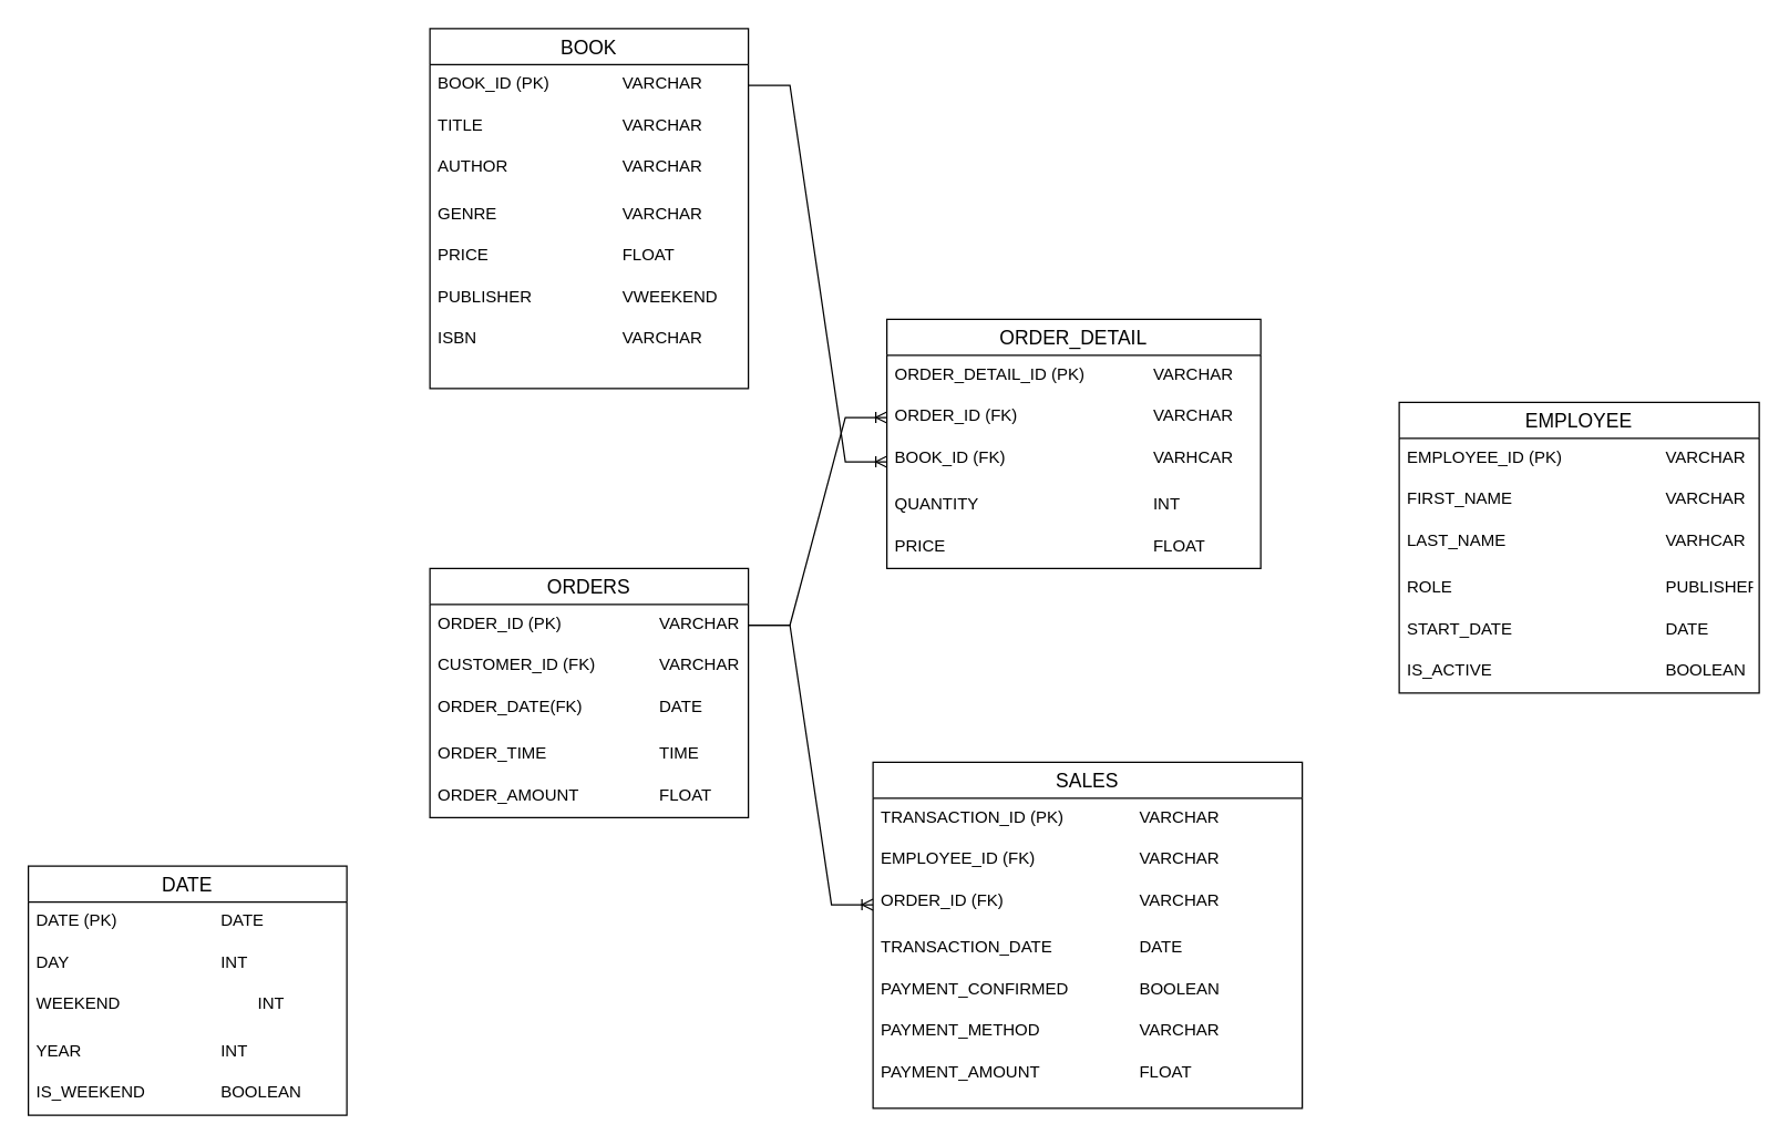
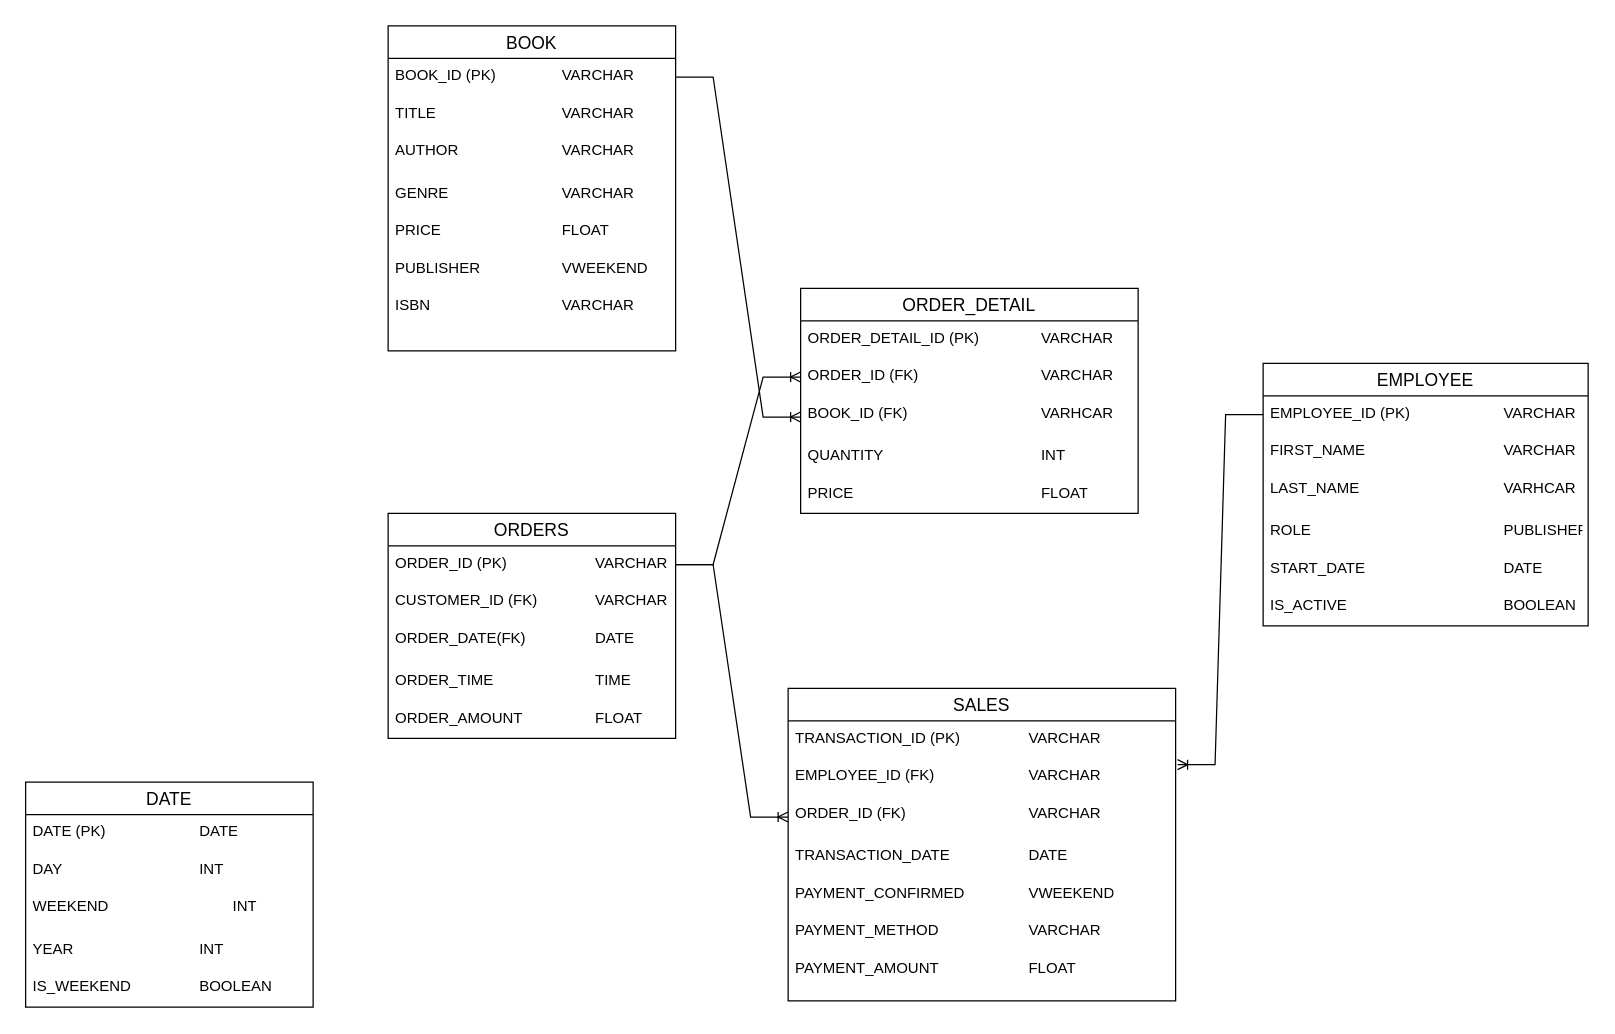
+ <mxCell id="45" value="" style="edgeStyle=entityRelationEdgeStyle;fontSize=12;html=1;endArrow=ERoneToMany;rounded=0;entryX=1.005;entryY=1.171;entryDx=0;entryDy=0;entryPerimeter=0;exitX=0;exitY=0.5;exitDx=0;exitDy=0;" parent="1" source="37" target="23" edge="1"><mxGeometry width="100" height="100" relative="1" as="geometry"><mxPoint x="1050" y="330" as="sourcePoint" /><mxPoint x="1150" y="230" as="targetPoint" /><Array as="points"><mxPoint x="1030" y="330" /></Array></mxGeometry></mxCell>
- <mxCell id="27" value="PAYMENT_CONFIRMED&lt;span style=&quot;white-space: pre;&quot;&gt;&#09;&lt;/span&gt;&lt;span style=&quot;white-space: pre;&quot;&gt;&#09;&lt;/span&gt;BOOLEAN" style="text;strokeColor=none;fillColor=none;spacingLeft=4;spacingRight=4;overflow=hidden;rotatable=0;points=[[0,0.5],[1,0.5]];portConstraint=eastwest;fontSize=12;whiteSpace=wrap;html=1;" parent="22" vertex="1"><mxGeometry y="150" width="310" height="30" as="geometry" /></mxCell>
+ <mxCell id="27" value="PAYMENT_CONFIRMED&lt;span style=&quot;white-space: pre;&quot;&gt;&#09;&lt;/span&gt;&lt;span style=&quot;white-space: pre;&quot;&gt;&#09;&lt;/span&gt;VWEEKEND" style="text;strokeColor=none;fillColor=none;spacingLeft=4;spacingRight=4;overflow=hidden;rotatable=0;points=[[0,0.5],[1,0.5]];portConstraint=eastwest;fontSize=12;whiteSpace=wrap;html=1;" parent="22" vertex="1"><mxGeometry y="150" width="310" height="30" as="geometry" /></mxCell>
